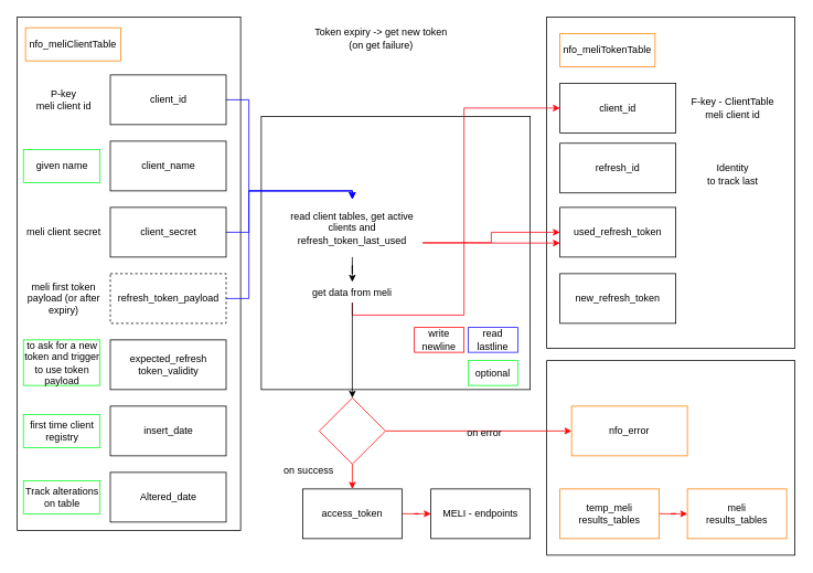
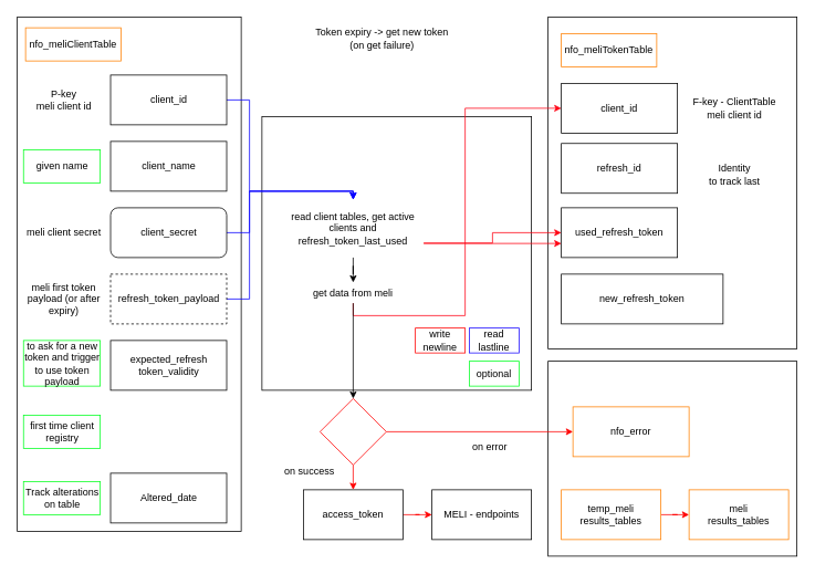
- <mxCell id="8" value="client_secret" style="rounded=0;whiteSpace=wrap;html=1;" vertex="1" parent="1"><mxGeometry x="132.5" y="250" width="140" height="60" as="geometry" /></mxCell>
+ <mxCell id="8" value="client_secret" style="whiteSpace=wrap;html=1;rounded=1;" vertex="1" parent="1"><mxGeometry x="132.5" y="250" width="140" height="60" as="geometry" /></mxCell>
- <mxCell id="17" value="new_refresh_token" style="rounded=0;whiteSpace=wrap;html=1;" vertex="1" parent="1"><mxGeometry x="676" y="330" width="140" height="60" as="geometry" /></mxCell>
+ <mxCell id="17" value="new_refresh_token" style="rounded=0;whiteSpace=wrap;html=1;" vertex="1" parent="1"><mxGeometry x="676" y="330" width="195" height="60" as="geometry" /></mxCell>
- <mxCell id="33" value="insert_date" style="rounded=0;whiteSpace=wrap;html=1;" vertex="1" parent="1"><mxGeometry x="132.5" y="490" width="140" height="60" as="geometry" /></mxCell>
- <mxCell id="51" value="on error" style="text;html=1;strokeColor=none;fillColor=none;align=center;verticalAlign=middle;whiteSpace=wrap;rounded=0;" vertex="1" parent="1"><mxGeometry x="560" y="510" width="50" height="25" as="geometry" /></mxCell>
+ <mxCell id="51" value="on error" style="text;html=1;strokeColor=none;fillColor=none;align=center;verticalAlign=middle;whiteSpace=wrap;rounded=0;" vertex="1" parent="1"><mxGeometry x="565" y="525" width="50" height="25" as="geometry" /></mxCell>
